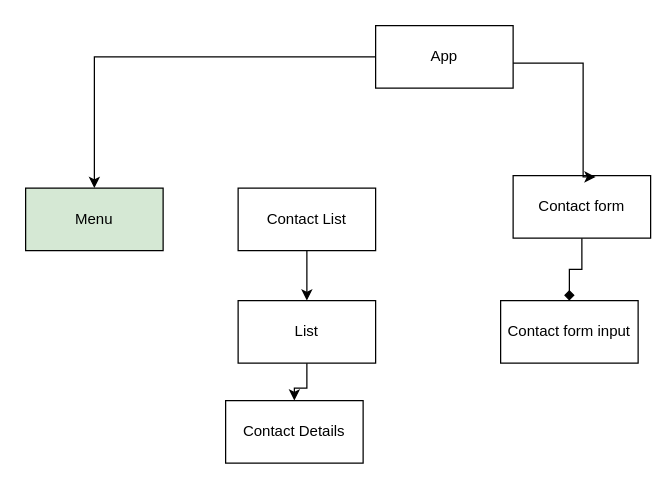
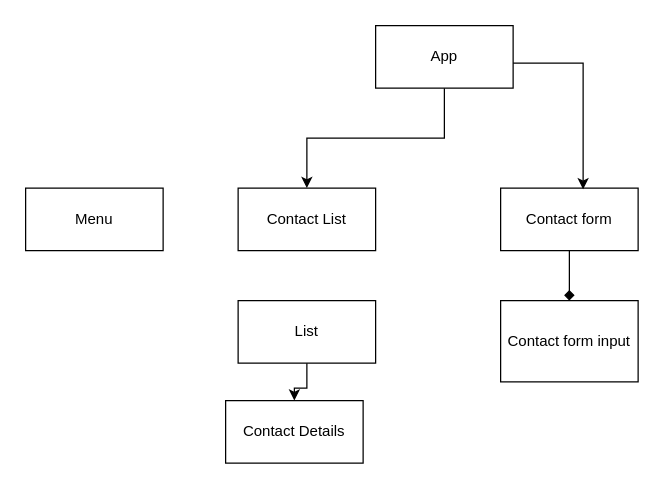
- <mxCell id="2" style="edgeStyle=orthogonalEdgeStyle;rounded=0;orthogonalLoop=1;jettySize=auto;html=1;" edge="1" parent="1" source="4" target="13"><mxGeometry relative="1" as="geometry" /></mxCell>
+ <mxCell id="3" style="edgeStyle=orthogonalEdgeStyle;rounded=0;orthogonalLoop=1;jettySize=auto;html=1;" edge="1" parent="1" source="4" target="6"><mxGeometry relative="1" as="geometry" /></mxCell>
- <mxCell id="8" value="Contact form" style="html=1;whiteSpace=wrap;" vertex="1" parent="1"><mxGeometry x="410" y="140" width="110" height="50" as="geometry" /></mxCell>
+ <mxCell id="8" value="Contact form" style="html=1;whiteSpace=wrap;" vertex="1" parent="1"><mxGeometry x="400" y="150" width="110" height="50" as="geometry" /></mxCell>
- <mxCell id="13" value="Menu" style="html=1;whiteSpace=wrap;fillColor=#d5e8d4;" vertex="1" parent="1"><mxGeometry x="20" y="150" width="110" height="50" as="geometry" /></mxCell>
+ <mxCell id="13" value="Menu" style="html=1;whiteSpace=wrap;" vertex="1" parent="1"><mxGeometry x="20" y="150" width="110" height="50" as="geometry" /></mxCell>
- <mxCell id="5" style="edgeStyle=orthogonalEdgeStyle;rounded=0;orthogonalLoop=1;jettySize=auto;html=1;entryX=0.5;entryY=0;entryDx=0;entryDy=0;" edge="1" parent="1" source="6" target="10"><mxGeometry relative="1" as="geometry" /></mxCell>
- <mxCell id="12" value="Contact form input" style="html=1;whiteSpace=wrap;" vertex="1" parent="1"><mxGeometry x="400" y="240" width="110" height="50" as="geometry" /></mxCell>
+ <mxCell id="12" value="Contact form input" style="html=1;whiteSpace=wrap;" vertex="1" parent="1"><mxGeometry x="400" y="240" width="110" height="65" as="geometry" /></mxCell>
